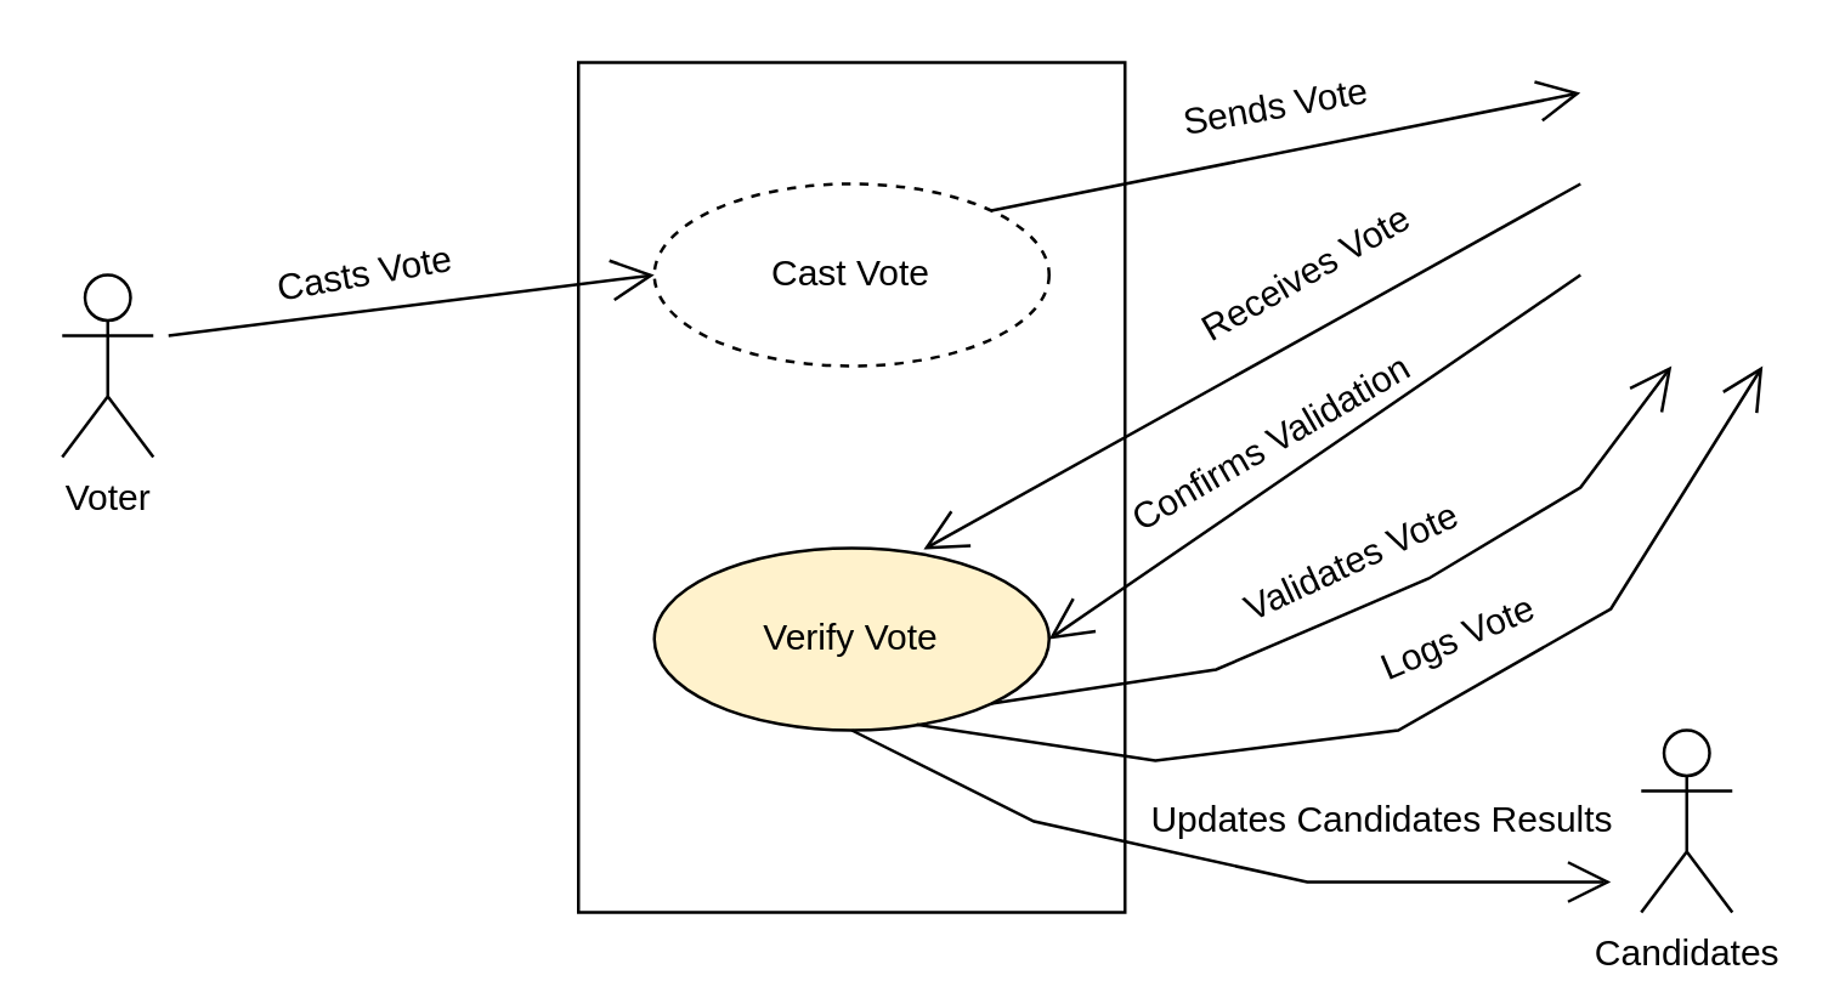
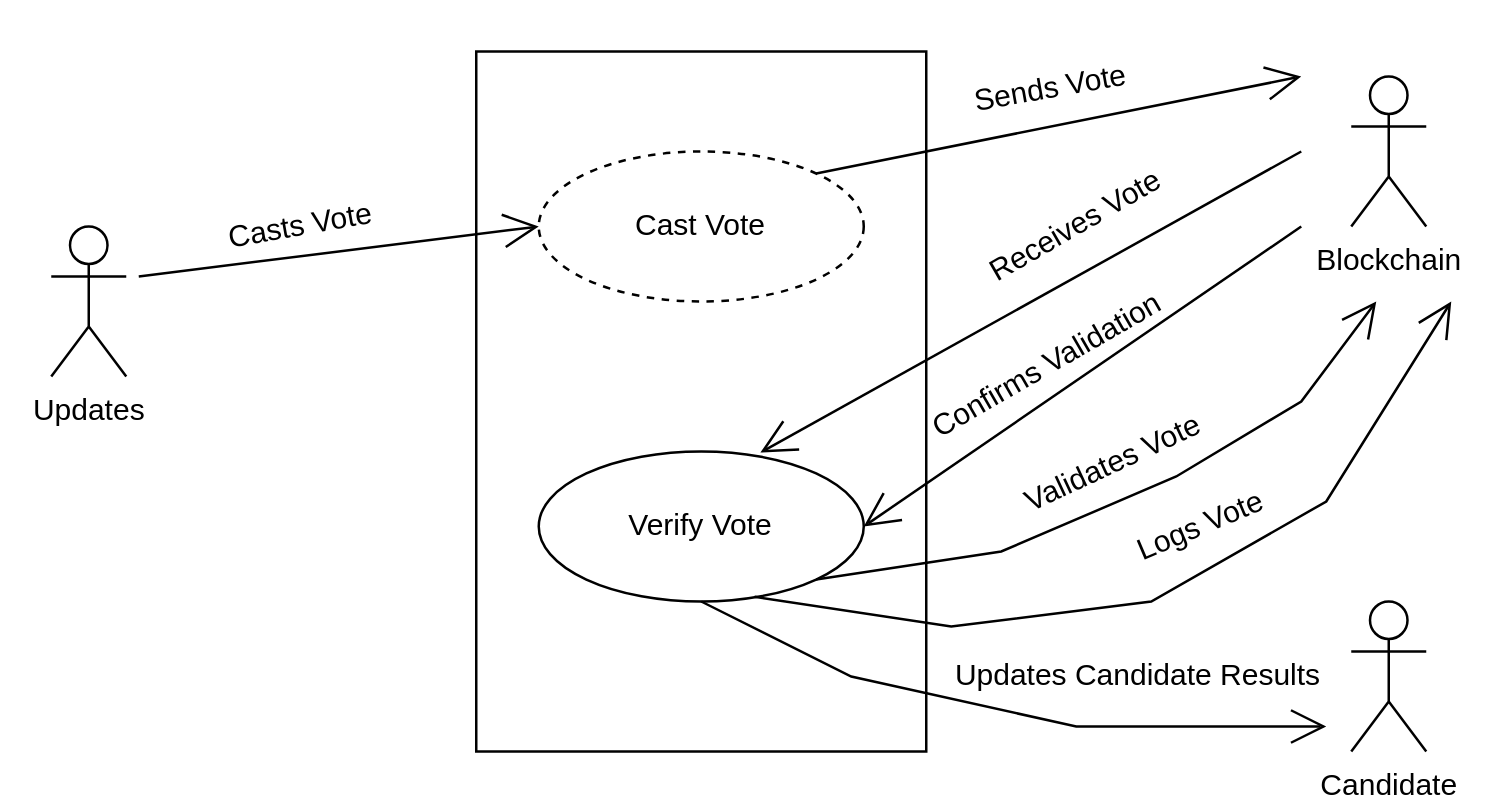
+ <mxCell id="3" value="Blockchain" style="shape=umlActor;verticalLabelPosition=bottom;verticalAlign=top;html=1;outlineConnect=0;" vertex="1" parent="1"><mxGeometry x="540" y="30" width="30" height="60" as="geometry" /></mxCell>
- <mxCell id="2" value="Voter" style="shape=umlActor;verticalLabelPosition=bottom;verticalAlign=top;html=1;outlineConnect=0;" vertex="1" parent="1"><mxGeometry x="20" y="90" width="30" height="60" as="geometry" /></mxCell>
+ <mxCell id="2" value="Updates" style="shape=umlActor;verticalLabelPosition=bottom;verticalAlign=top;html=1;outlineConnect=0;" vertex="1" parent="1"><mxGeometry x="20" y="90" width="30" height="60" as="geometry" /></mxCell>
- <mxCell id="7" value="Verify Vote" style="ellipse;whiteSpace=wrap;html=1;fillColor=#fff2cc;" vertex="1" parent="1"><mxGeometry x="215" y="180" width="130" height="60" as="geometry" /></mxCell>
+ <mxCell id="7" value="Verify Vote" style="ellipse;whiteSpace=wrap;html=1;" vertex="1" parent="1"><mxGeometry x="215" y="180" width="130" height="60" as="geometry" /></mxCell>
- <mxCell id="21" value="Updates Candidates Results" style="text;html=1;align=center;verticalAlign=middle;whiteSpace=wrap;rounded=0;" vertex="1" parent="1"><mxGeometry x="370" y="255" width="170" height="30" as="geometry" /></mxCell>
+ <mxCell id="21" value="Updates Candidate Results" style="text;html=1;align=center;verticalAlign=middle;whiteSpace=wrap;rounded=0;" vertex="1" parent="1"><mxGeometry x="370" y="255" width="170" height="30" as="geometry" /></mxCell>
- <mxCell id="4" value="Candidates" style="shape=umlActor;verticalLabelPosition=bottom;verticalAlign=top;html=1;outlineConnect=0;" vertex="1" parent="1"><mxGeometry x="540" y="240" width="30" height="60" as="geometry" /></mxCell>
+ <mxCell id="4" value="Candidate" style="shape=umlActor;verticalLabelPosition=bottom;verticalAlign=top;html=1;outlineConnect=0;" vertex="1" parent="1"><mxGeometry x="540" y="240" width="30" height="60" as="geometry" /></mxCell>
